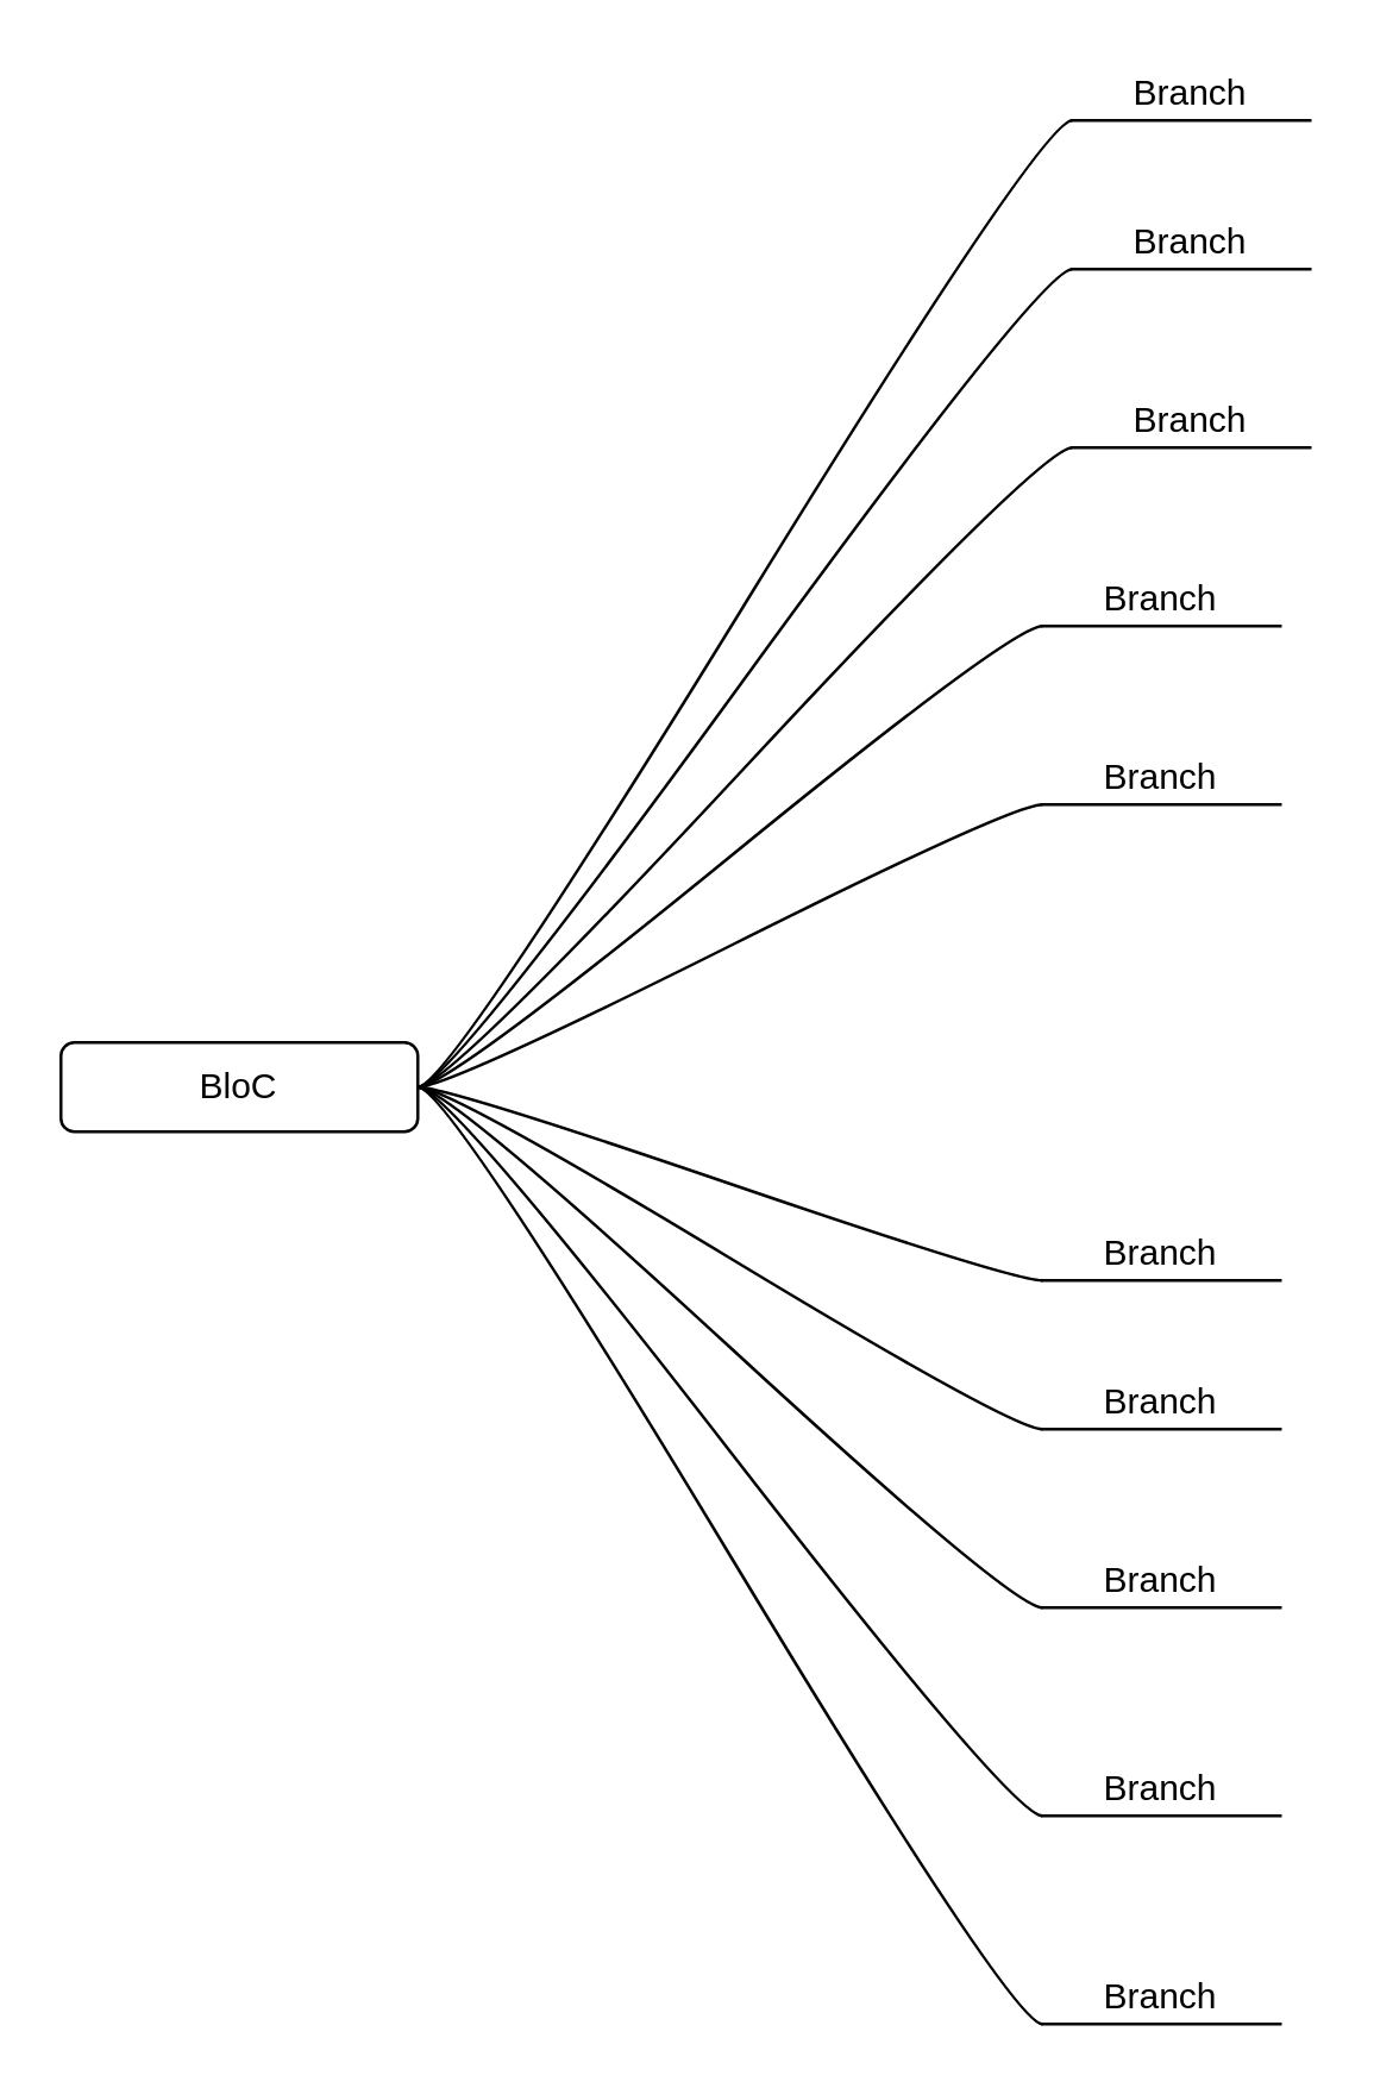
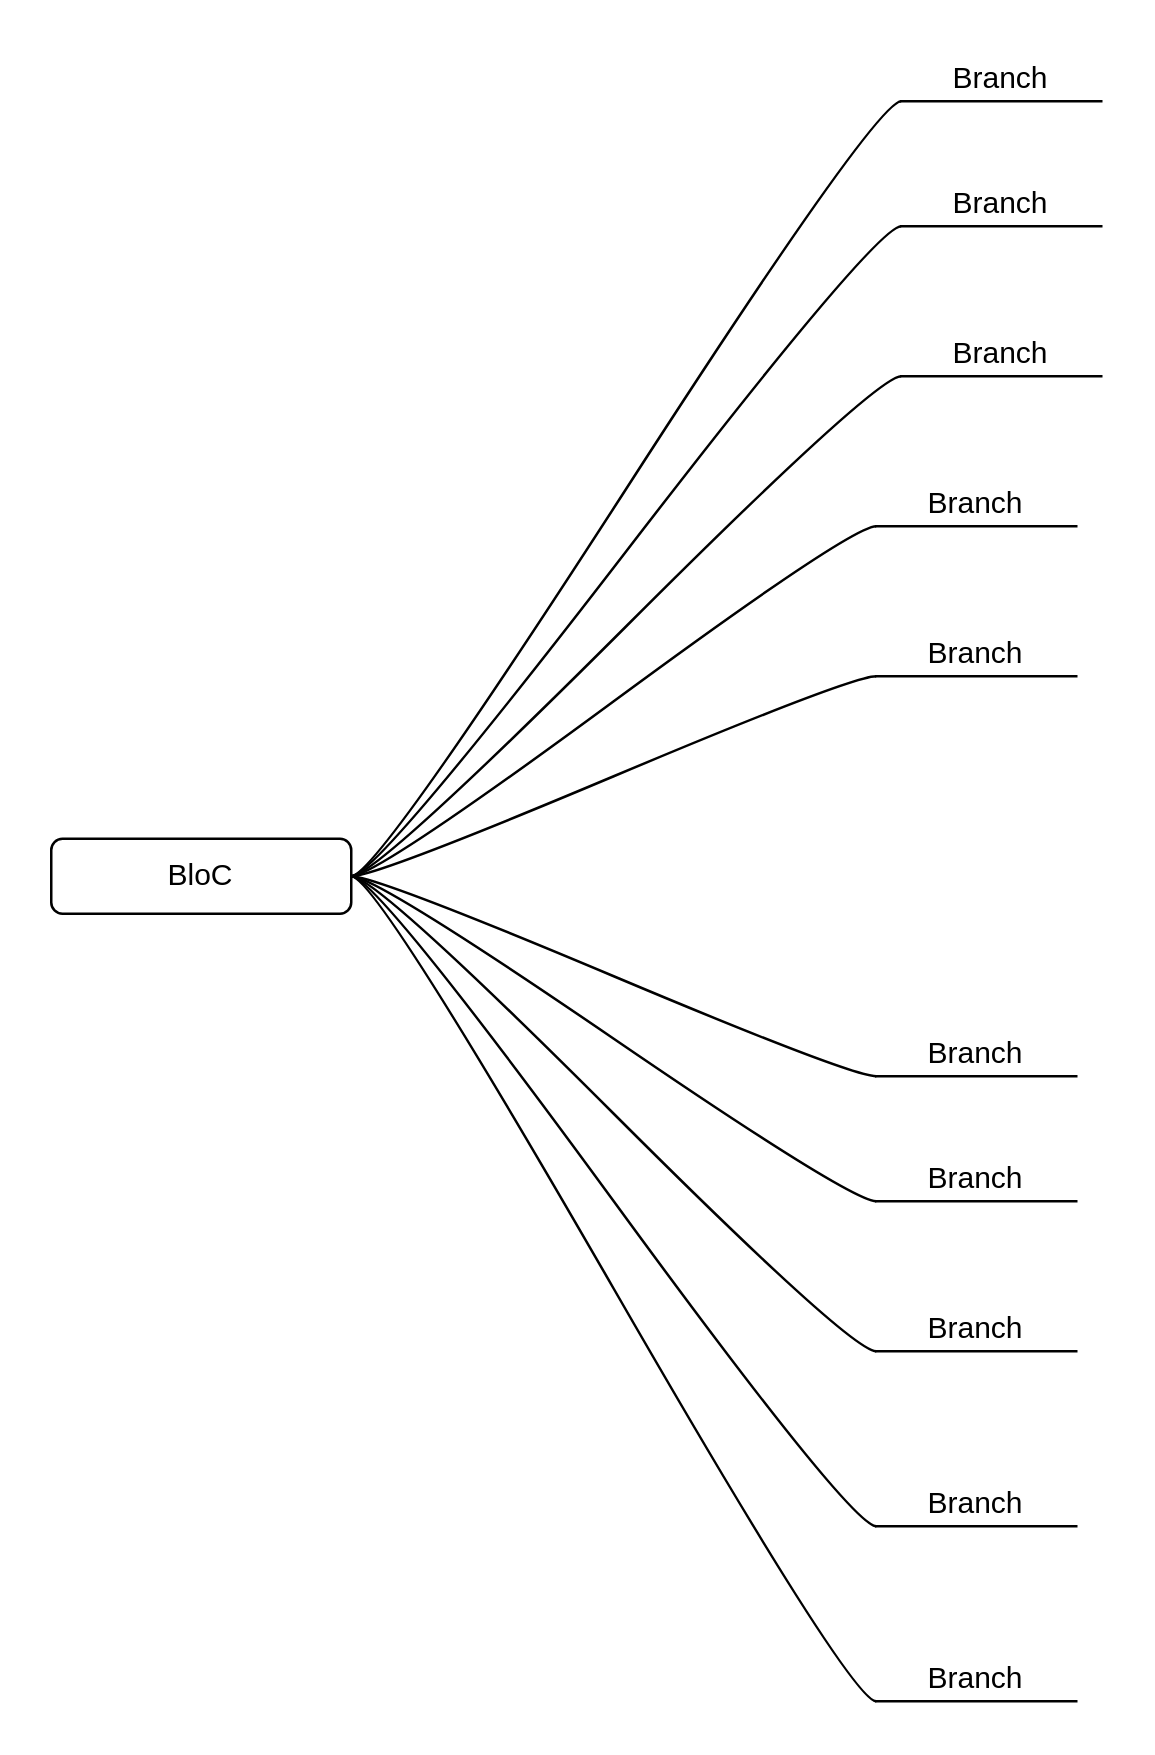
- <mxCell id="2" value="BloC" style="rounded=1;whiteSpace=wrap;html=1;strokeWidth=1;" vertex="1" parent="1"><mxGeometry x="20" y="350" width="120" height="30" as="geometry" /></mxCell>
+ <mxCell id="2" value="BloC" style="rounded=1;whiteSpace=wrap;html=1;strokeWidth=1;" vertex="1" parent="1"><mxGeometry x="20" y="335" width="120" height="30" as="geometry" /></mxCell>
